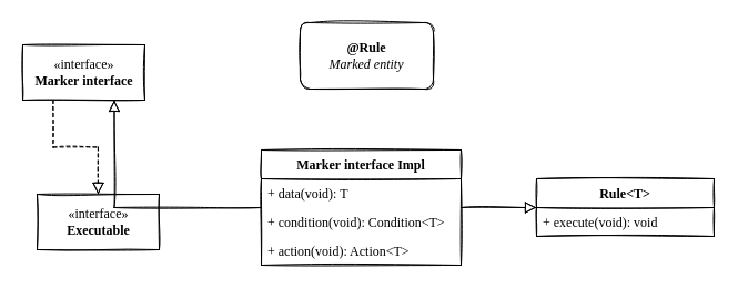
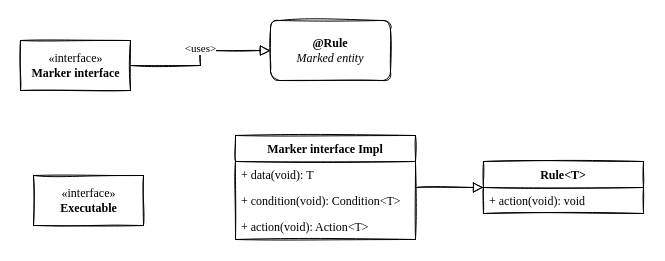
+ <mxCell id="3" value="&amp;lt;uses&amp;gt;" style="edgeStyle=orthogonalEdgeStyle;rounded=0;sketch=1;orthogonalLoop=1;jettySize=auto;html=1;exitX=1;exitY=0.5;exitDx=0;exitDy=0;entryX=0;entryY=0.5;entryDx=0;entryDy=0;shadow=0;fontFamily=Comic Sans MS;endArrow=block;endFill=0;endSize=8;verticalAlign=bottom;align=center;" edge="1" parent="1" source="5" target="2"><mxGeometry relative="1" as="geometry" /></mxCell>
- <mxCell id="4" style="edgeStyle=orthogonalEdgeStyle;rounded=0;sketch=1;orthogonalLoop=1;jettySize=auto;html=1;exitX=0.25;exitY=1;exitDx=0;exitDy=0;shadow=0;fontFamily=Comic Sans MS;endArrow=block;endFill=0;endSize=8;align=left;verticalAlign=bottom;dashed=1;" edge="1" parent="1" source="5" target="6"><mxGeometry relative="1" as="geometry" /></mxCell>
- <mxCell id="7" style="edgeStyle=orthogonalEdgeStyle;rounded=0;sketch=1;orthogonalLoop=1;jettySize=auto;html=1;entryX=0.75;entryY=1;entryDx=0;entryDy=0;shadow=0;fontFamily=Comic Sans MS;endArrow=block;endFill=0;endSize=8;align=left;verticalAlign=bottom;" edge="1" parent="1" source="8" target="5"><mxGeometry relative="1" as="geometry" /></mxCell>
- <mxCell id="13" value="+ execute(void): void" style="text;strokeColor=none;fillColor=none;align=left;verticalAlign=top;spacingLeft=4;spacingRight=4;overflow=hidden;rotatable=0;points=[[0,0.5],[1,0.5]];portConstraint=eastwest;sketch=1;fontFamily=Comic Sans MS;" vertex="1" parent="12"><mxGeometry y="26" width="160" height="26" as="geometry" /></mxCell>
+ <mxCell id="13" value="+ action(void): void" style="text;strokeColor=none;fillColor=none;align=left;verticalAlign=top;spacingLeft=4;spacingRight=4;overflow=hidden;rotatable=0;points=[[0,0.5],[1,0.5]];portConstraint=eastwest;sketch=1;fontFamily=Comic Sans MS;" vertex="1" parent="12"><mxGeometry y="26" width="160" height="26" as="geometry" /></mxCell>
